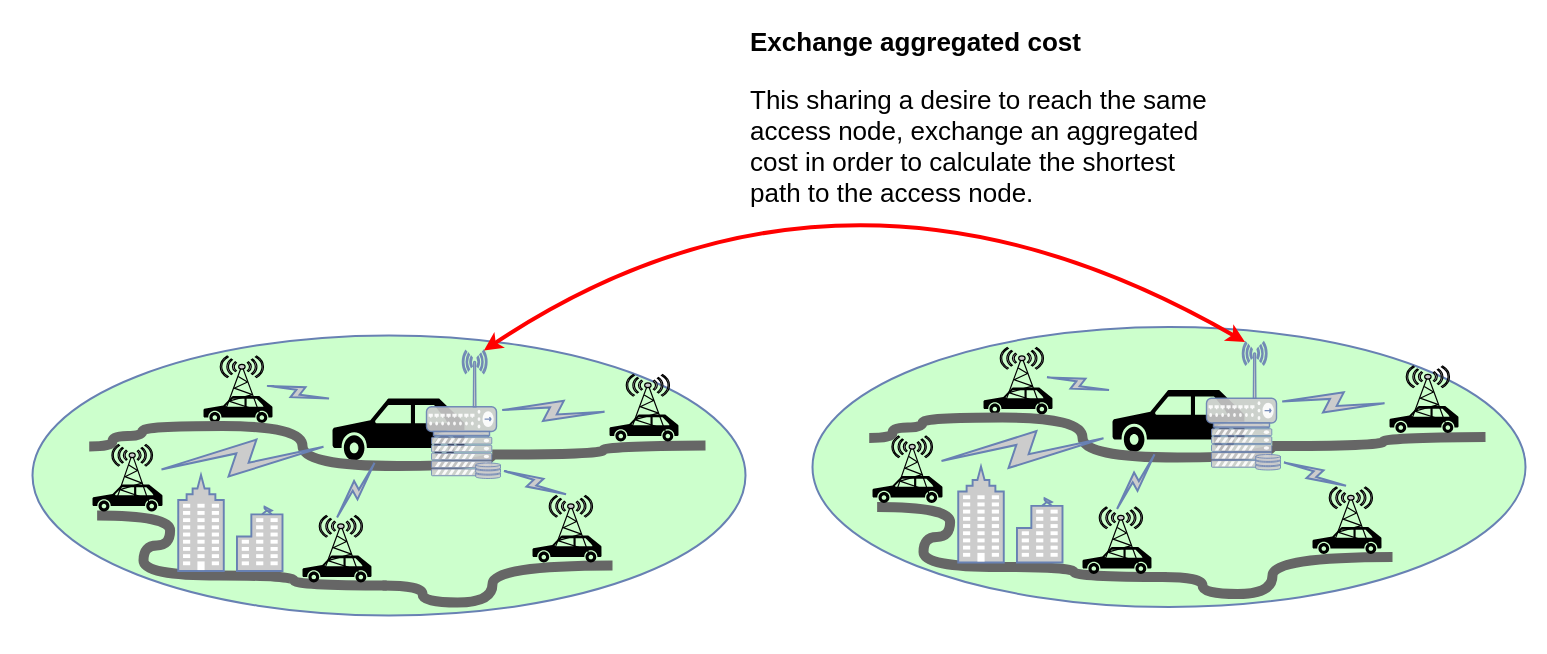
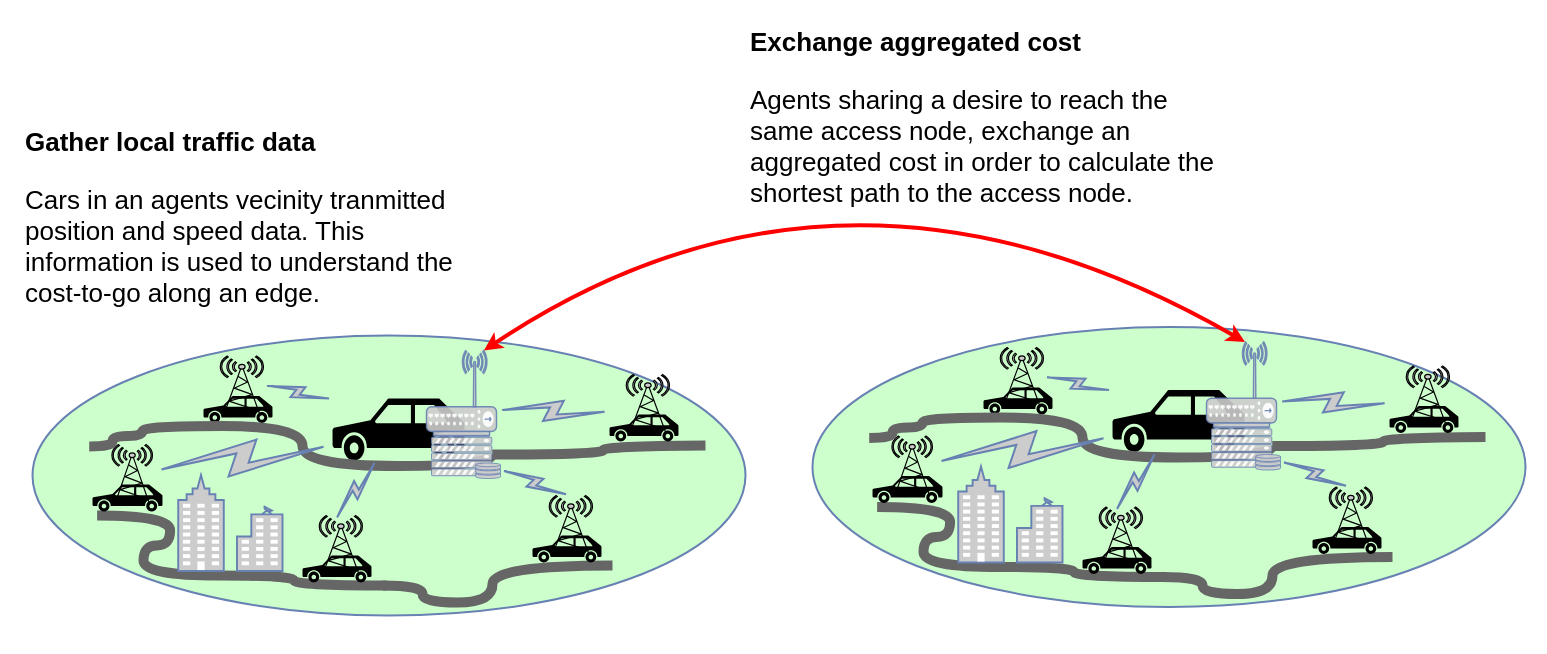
- <mxCell id="88" value="&lt;h1 style=&quot;font-size: 26px;&quot;&gt;&lt;font style=&quot;font-size: 26px;&quot;&gt;Exchange aggregated cost&lt;/font&gt;&lt;/h1&gt;&lt;p style=&quot;font-size: 26px;&quot;&gt;&lt;font style=&quot;font-size: 26px;&quot;&gt;This sharing a desire to reach the same access node, exchange an aggregated cost in order to calculate the shortest path to the access node.&lt;/font&gt;&lt;/p&gt;" style="text;html=1;strokeColor=none;fillColor=none;spacing=5;spacingTop=-20;whiteSpace=wrap;overflow=hidden;rounded=0;opacity=90;" vertex="1" parent="1"><mxGeometry x="745" y="20" width="480" height="210" as="geometry" /></mxCell>
+ <mxCell id="88" value="&lt;h1 style=&quot;font-size: 26px;&quot;&gt;&lt;font style=&quot;font-size: 26px;&quot;&gt;Exchange aggregated cost&lt;/font&gt;&lt;/h1&gt;&lt;p style=&quot;font-size: 26px;&quot;&gt;&lt;font style=&quot;font-size: 26px;&quot;&gt;Agents sharing a desire to reach the same access node, exchange an aggregated cost in order to calculate the shortest path to the access node.&lt;/font&gt;&lt;/p&gt;" style="text;html=1;strokeColor=none;fillColor=none;spacing=5;spacingTop=-20;whiteSpace=wrap;overflow=hidden;rounded=0;opacity=90;" vertex="1" parent="1"><mxGeometry x="745" y="20" width="480" height="210" as="geometry" /></mxCell>
+ <mxCell id="86" value="&lt;h1 style=&quot;font-size: 26px;&quot;&gt;&lt;font style=&quot;font-size: 26px;&quot;&gt;Gather local traffic data&lt;/font&gt;&lt;/h1&gt;&lt;p style=&quot;font-size: 26px;&quot;&gt;&lt;font style=&quot;font-size: 26px;&quot;&gt;Cars in an agents vecinity tranmitted position and speed data. This information is used to understand the cost-to-go along an edge.&lt;/font&gt;&lt;/p&gt;" style="text;html=1;strokeColor=none;fillColor=none;spacing=5;spacingTop=-20;whiteSpace=wrap;overflow=hidden;rounded=0;opacity=90;" vertex="1" parent="1"><mxGeometry x="20" y="120" width="480" height="210" as="geometry" /></mxCell>
